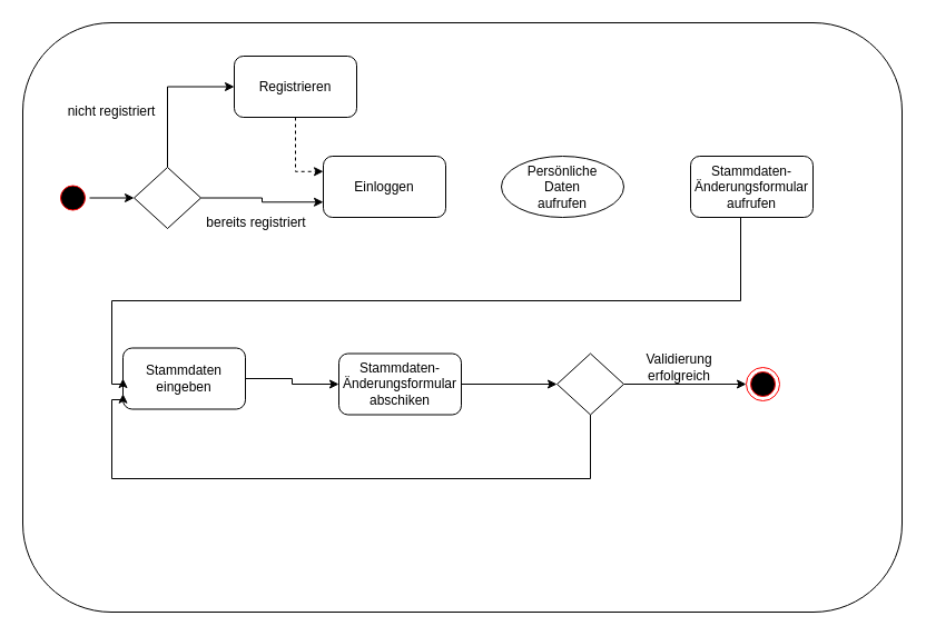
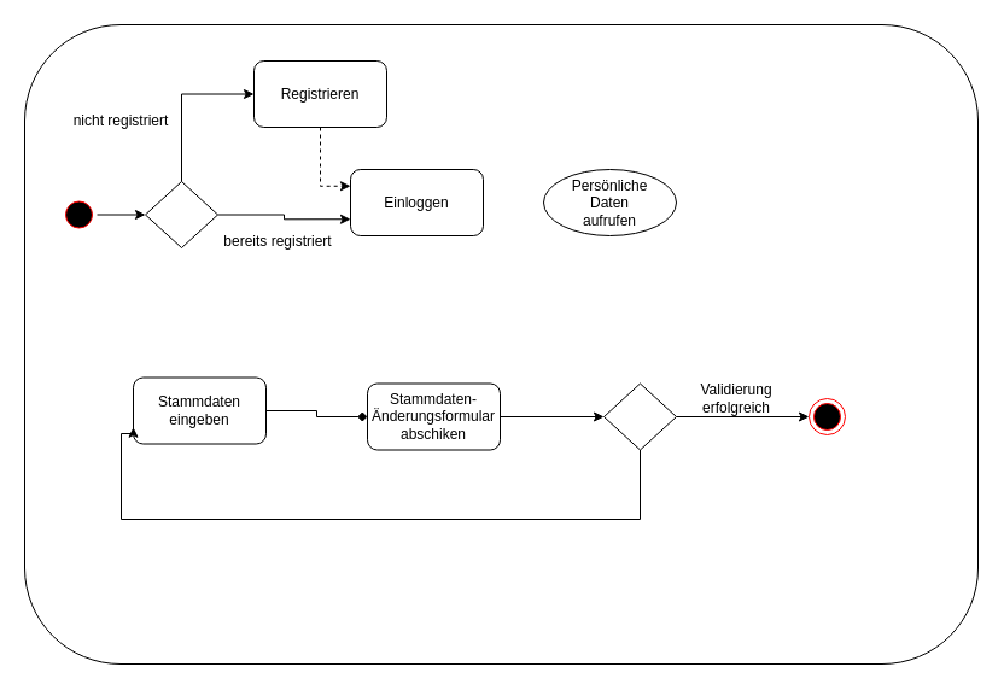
- <mxCell id="11" value="&lt;div&gt;Stammdaten-&lt;/div&gt;&lt;div&gt;Änderungsformular&lt;/div&gt;&lt;div&gt;aufrufen&lt;br&gt;&lt;/div&gt;" style="rounded=1;whiteSpace=wrap;html=1;" vertex="1" parent="1"><mxGeometry x="620" y="140" width="110" height="55" as="geometry" /></mxCell>
- <mxCell id="10" style="edgeStyle=orthogonalEdgeStyle;rounded=0;orthogonalLoop=1;jettySize=auto;html=1;entryX=0;entryY=0.5;entryDx=0;entryDy=0;" edge="1" parent="1" source="11" target="7"><mxGeometry relative="1" as="geometry"><Array as="points"><mxPoint x="665" y="270" /><mxPoint x="100" y="270" /><mxPoint x="100" y="345" /></Array></mxGeometry></mxCell>
- <mxCell id="6" style="edgeStyle=orthogonalEdgeStyle;rounded=0;orthogonalLoop=1;jettySize=auto;html=1;entryX=0;entryY=0.5;entryDx=0;entryDy=0;" edge="1" parent="1" source="7" target="23"><mxGeometry relative="1" as="geometry" /></mxCell>
+ <mxCell id="6" style="edgeStyle=orthogonalEdgeStyle;rounded=0;orthogonalLoop=1;jettySize=auto;html=1;entryX=0;entryY=0.5;entryDx=0;entryDy=0;endArrow=diamond;" edge="1" parent="1" source="7" target="23"><mxGeometry relative="1" as="geometry" /></mxCell>
